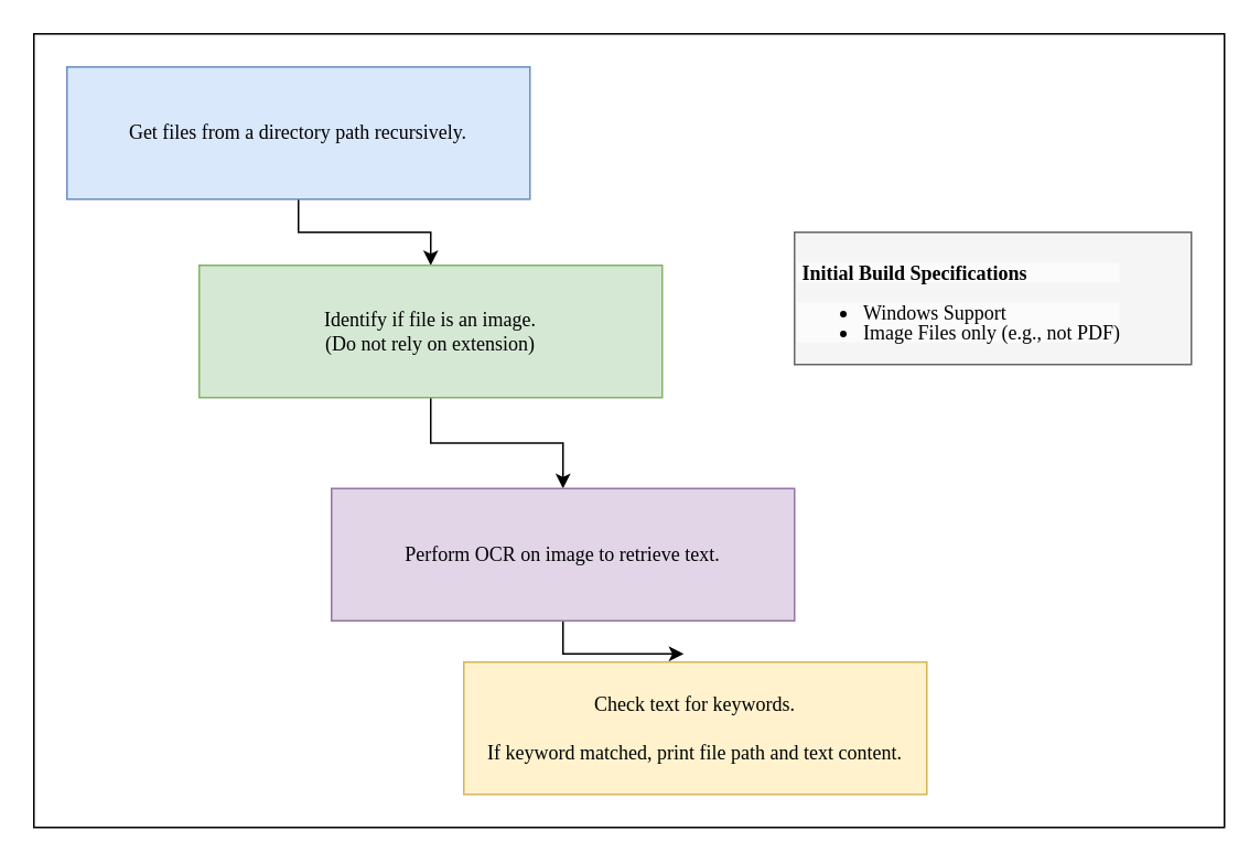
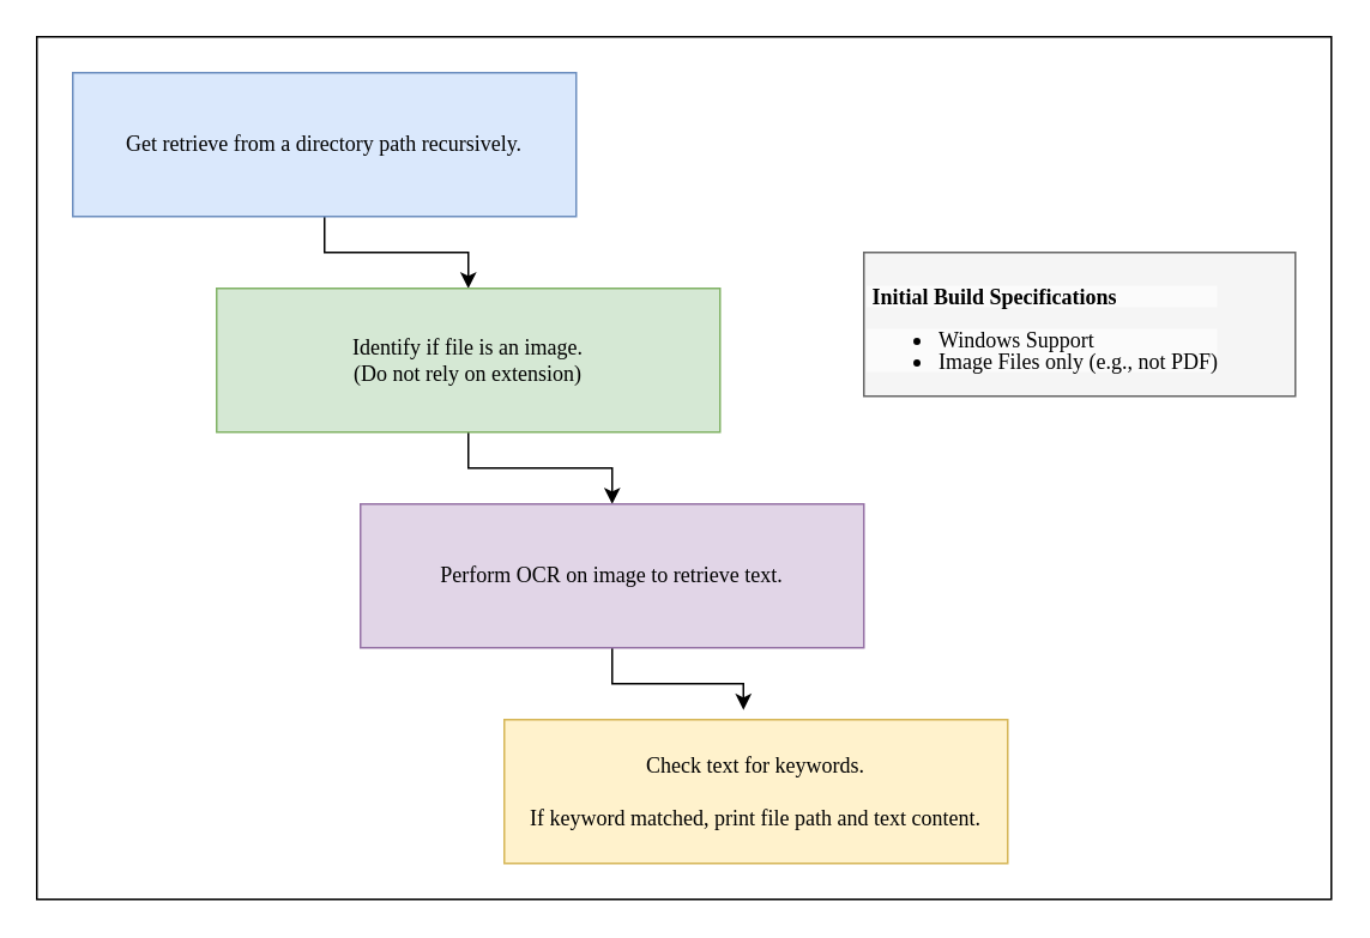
- <mxCell id="4" value="Get files from a directory path recursively." style="rounded=0;whiteSpace=wrap;html=1;fillColor=#dae8fc;strokeColor=#6c8ebf;fontFamily=Verdana;" parent="1" vertex="1"><mxGeometry x="40" y="40" width="280" height="80" as="geometry" /></mxCell>
+ <mxCell id="4" value="Get retrieve from a directory path recursively." style="rounded=0;whiteSpace=wrap;html=1;fillColor=#dae8fc;strokeColor=#6c8ebf;fontFamily=Verdana;" parent="1" vertex="1"><mxGeometry x="40" y="40" width="280" height="80" as="geometry" /></mxCell>
- <mxCell id="8" value="Perform OCR on image to retrieve text." style="rounded=0;whiteSpace=wrap;html=1;fillColor=#e1d5e7;strokeColor=#9673a6;fontFamily=Verdana;" vertex="1" parent="1"><mxGeometry x="200" y="295" width="280" height="80" as="geometry" /></mxCell>
+ <mxCell id="8" value="Perform OCR on image to retrieve text." style="rounded=0;whiteSpace=wrap;html=1;fillColor=#e1d5e7;strokeColor=#9673a6;fontFamily=Verdana;" vertex="1" parent="1"><mxGeometry x="200" y="280" width="280" height="80" as="geometry" /></mxCell>
